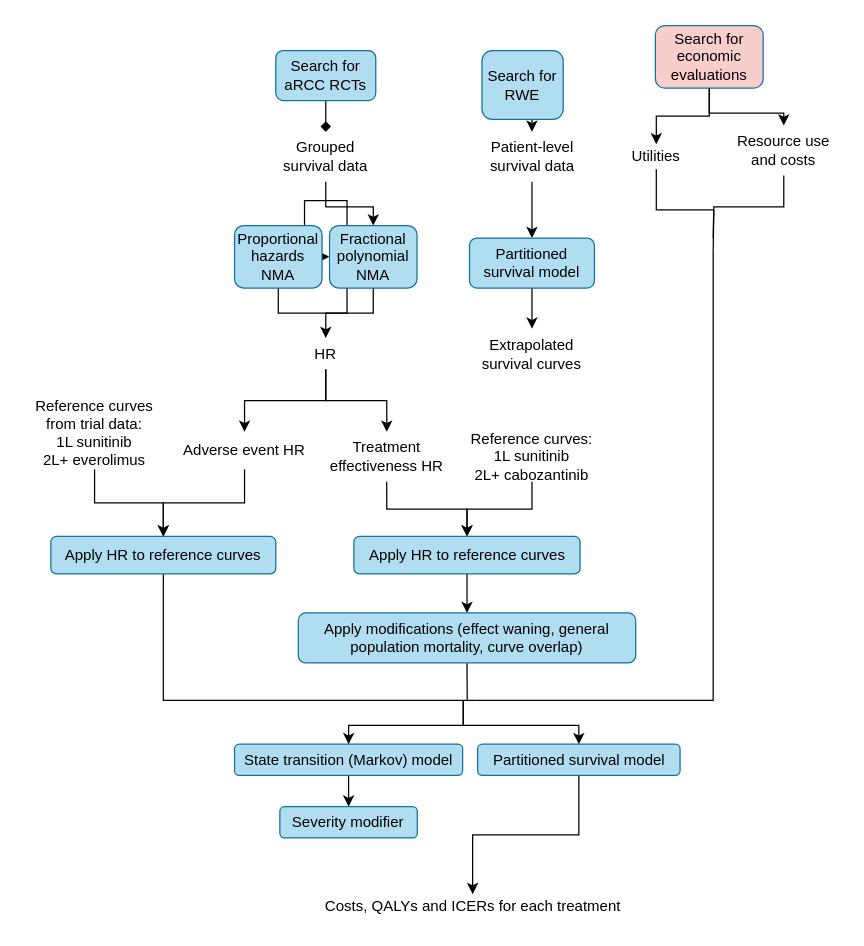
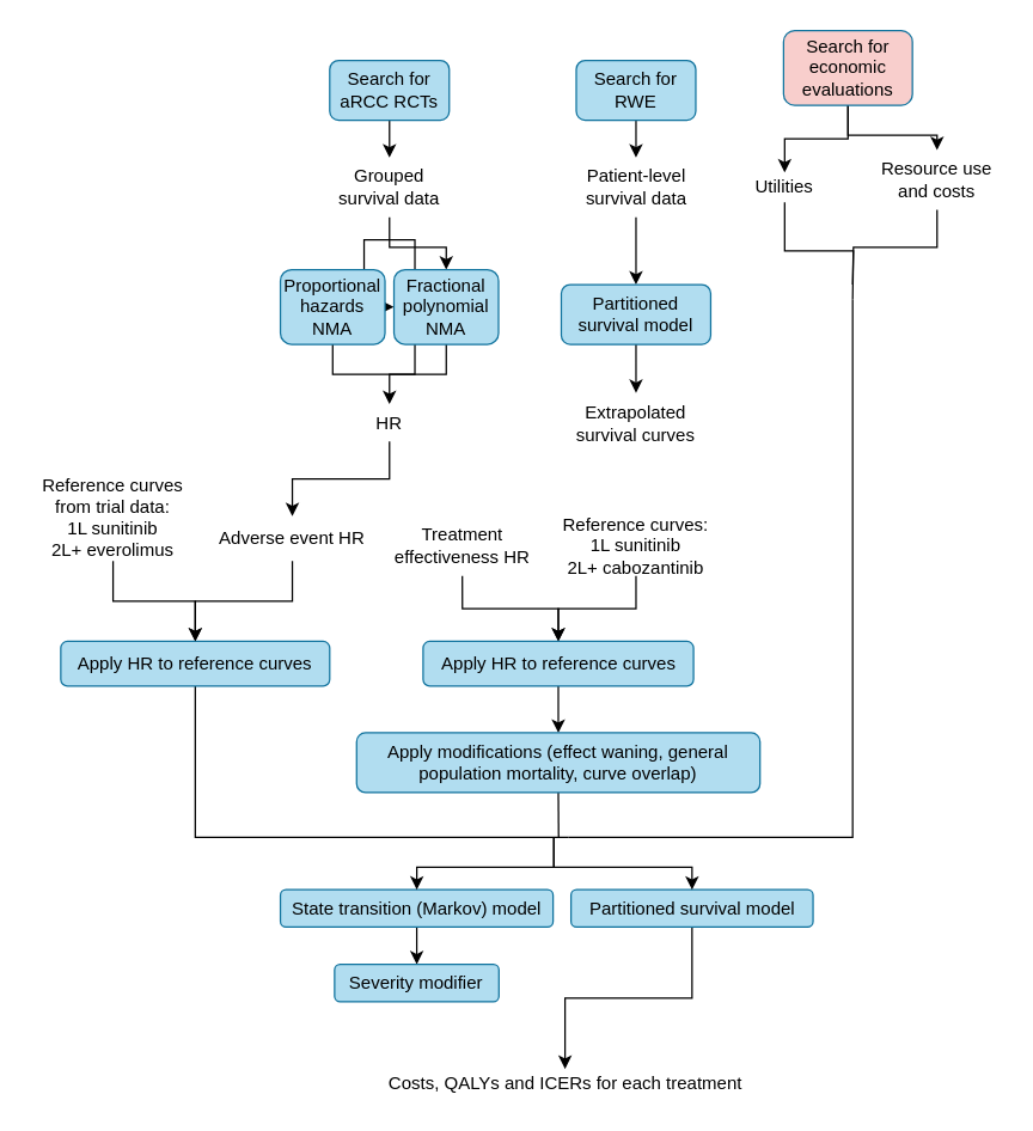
- <mxCell id="14" value="Search for RWE" style="rounded=1;whiteSpace=wrap;html=1;fillColor=#b1ddf0;strokeColor=#10739e;" parent="1" vertex="1"><mxGeometry x="385" y="40" width="65" height="55" as="geometry" /></mxCell>
+ <mxCell id="14" value="Search for RWE" style="rounded=1;whiteSpace=wrap;html=1;fillColor=#b1ddf0;strokeColor=#10739e;" parent="1" vertex="1"><mxGeometry x="385" y="40" width="80" height="40" as="geometry" /></mxCell>
- <mxCell id="2" style="edgeStyle=orthogonalEdgeStyle;rounded=0;orthogonalLoop=1;jettySize=auto;html=1;exitX=0.5;exitY=1;exitDx=0;exitDy=0;entryX=0.5;entryY=0;entryDx=0;entryDy=0;endArrow=diamond;" edge="1" parent="1" source="3" target="5"><mxGeometry relative="1" as="geometry" /></mxCell>
+ <mxCell id="2" style="edgeStyle=orthogonalEdgeStyle;rounded=0;orthogonalLoop=1;jettySize=auto;html=1;exitX=0.5;exitY=1;exitDx=0;exitDy=0;entryX=0.5;entryY=0;entryDx=0;entryDy=0;" edge="1" parent="1" source="3" target="5"><mxGeometry relative="1" as="geometry" /></mxCell>
- <mxCell id="11" style="edgeStyle=orthogonalEdgeStyle;rounded=0;orthogonalLoop=1;jettySize=auto;html=1;exitX=0.5;exitY=1;exitDx=0;exitDy=0;" edge="1" parent="1" source="12" target="23"><mxGeometry relative="1" as="geometry" /></mxCell>
